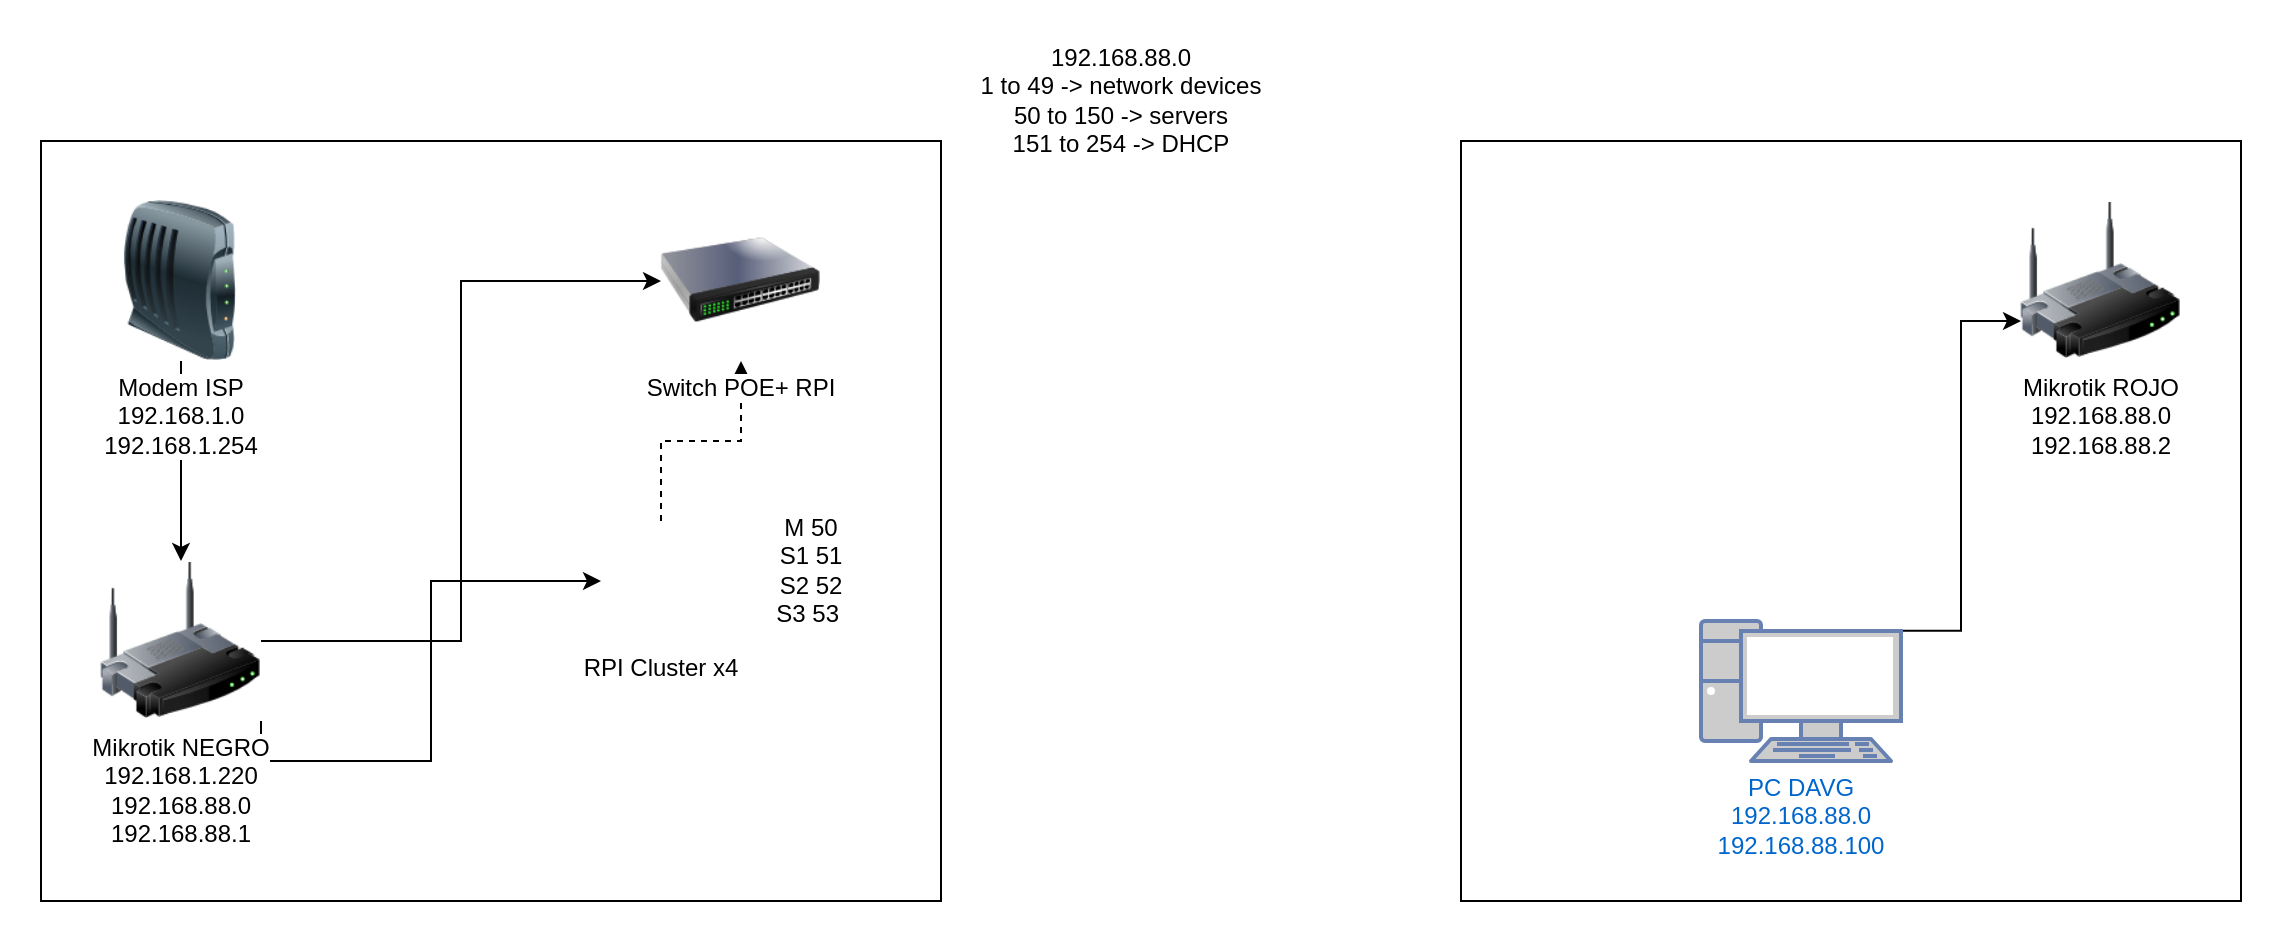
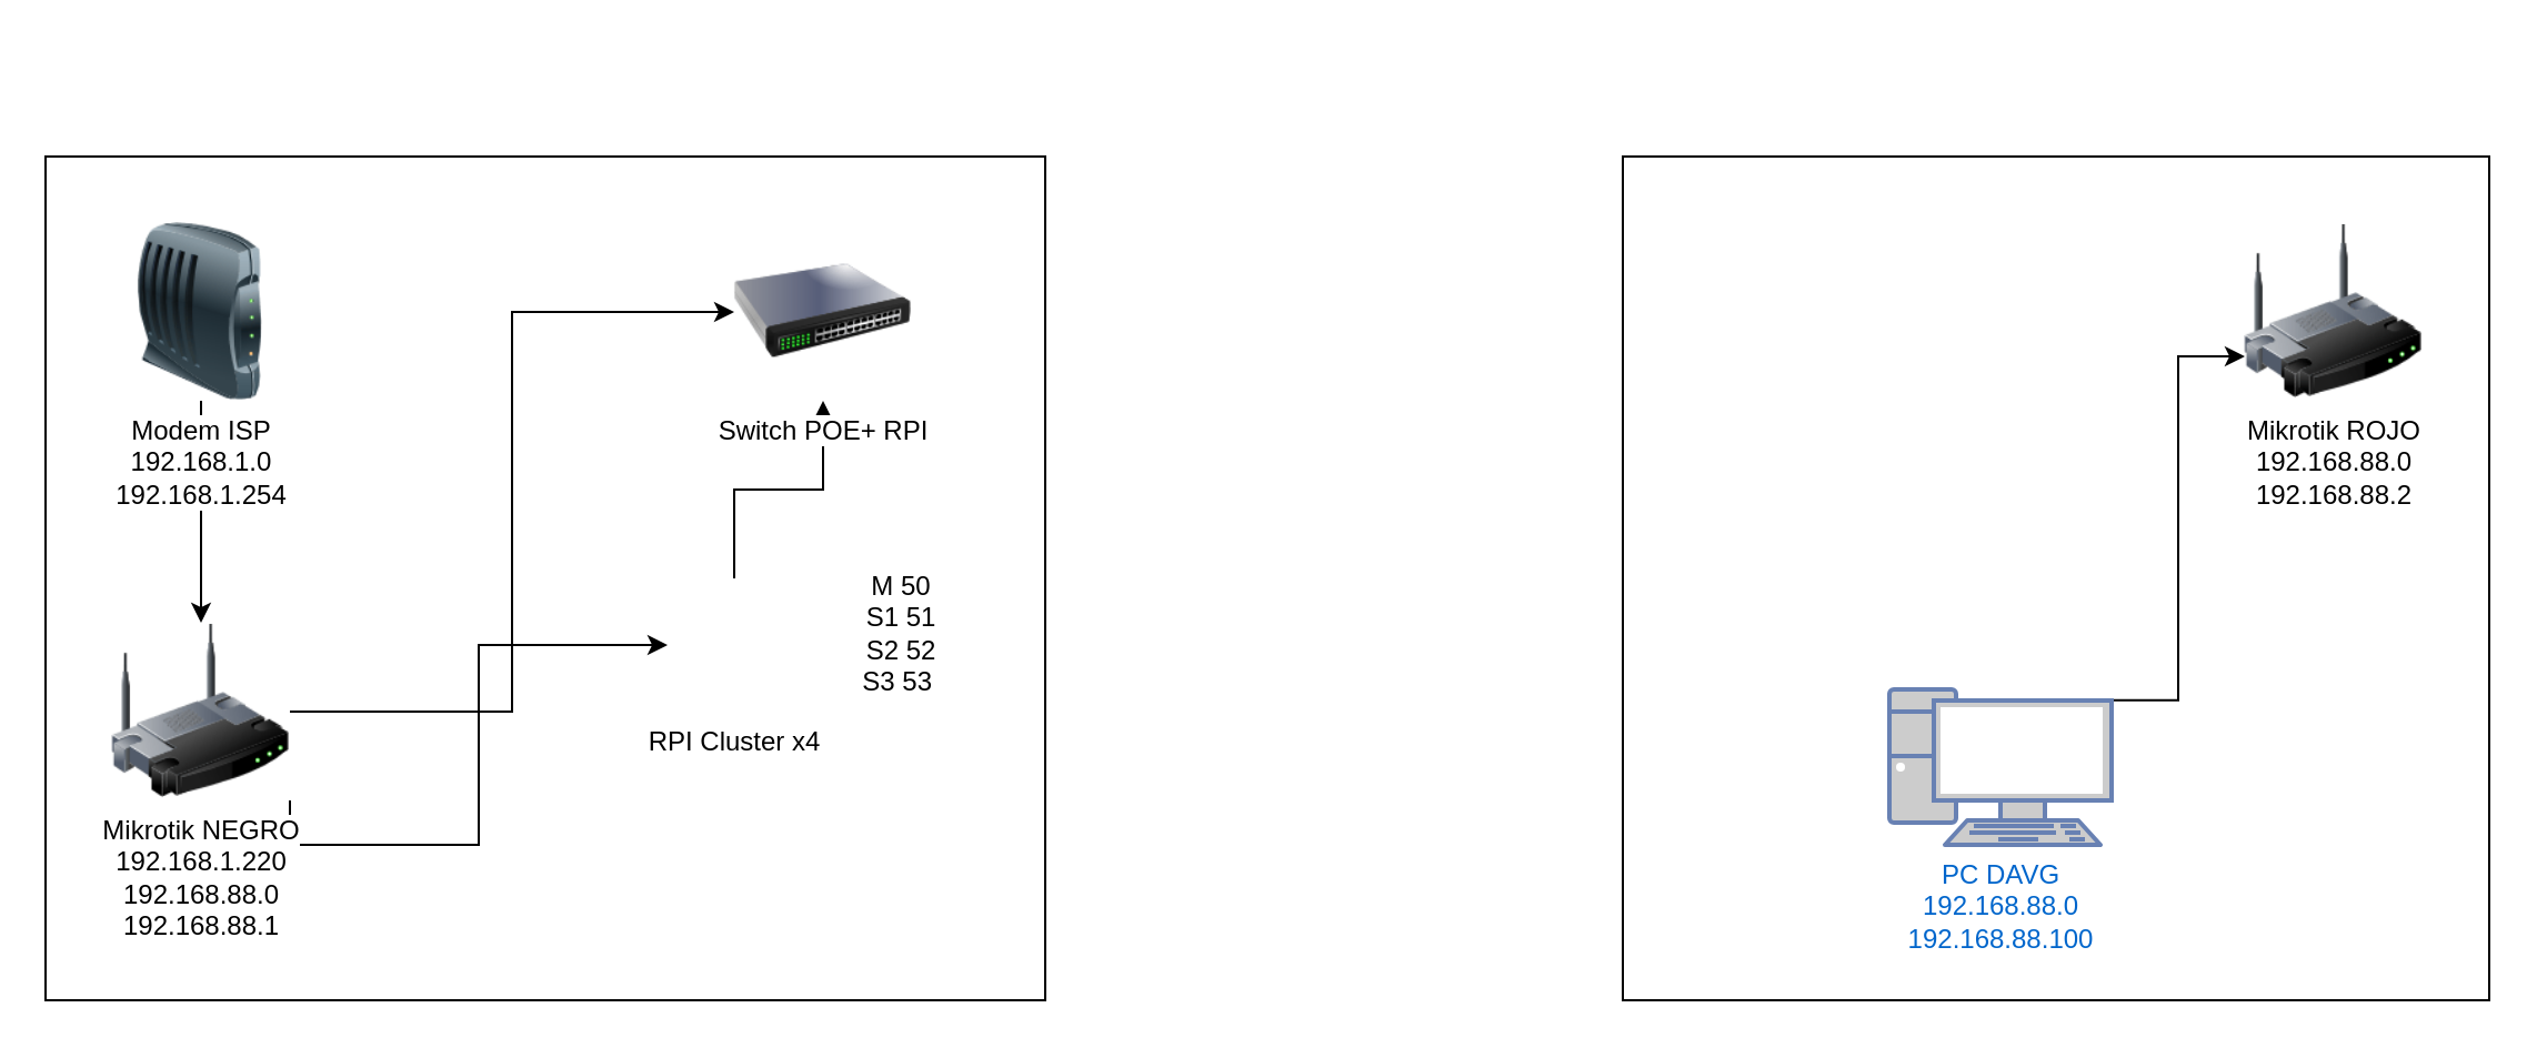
- <mxCell id="15" value="192.168.88.0&lt;br&gt;1 to 49 -&amp;gt; network devices&lt;br&gt;50 to 150 -&amp;gt; servers&lt;br&gt;151 to 254 -&amp;gt; DHCP" style="text;html=1;align=center;verticalAlign=middle;resizable=0;points=[];autosize=1;strokeColor=none;fillColor=none;" parent="1" vertex="1"><mxGeometry x="480" y="20" width="160" height="60" as="geometry" /></mxCell>
- <mxCell id="3" style="edgeStyle=orthogonalEdgeStyle;rounded=0;orthogonalLoop=1;jettySize=auto;html=1;exitX=0.5;exitY=0;exitDx=0;exitDy=0;dashed=1;" parent="1" source="10" target="4" edge="1"><mxGeometry relative="1" as="geometry" /></mxCell>
+ <mxCell id="3" style="edgeStyle=orthogonalEdgeStyle;rounded=0;orthogonalLoop=1;jettySize=auto;html=1;exitX=0.5;exitY=0;exitDx=0;exitDy=0;" parent="1" source="10" target="4" edge="1"><mxGeometry relative="1" as="geometry" /></mxCell>
